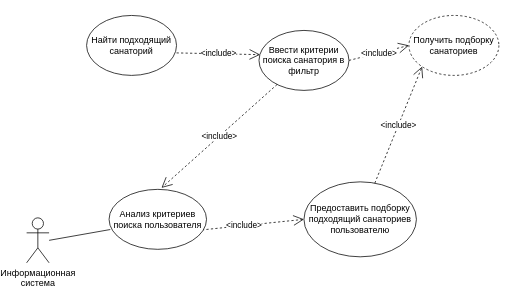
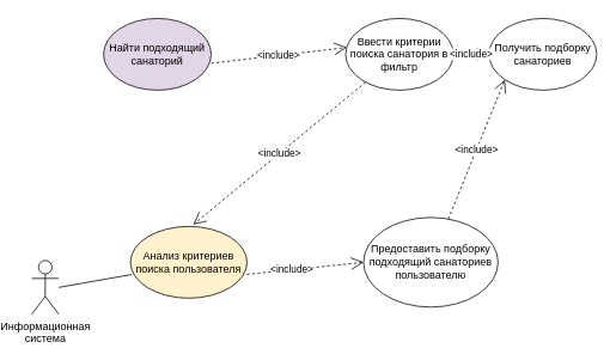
- <mxCell id="3" value="Найти подходящий санаторий" style="ellipse;whiteSpace=wrap;html=1;" parent="1" vertex="1"><mxGeometry x="100" y="20" width="120" height="80" as="geometry" /></mxCell>
+ <mxCell id="3" value="Найти подходящий санаторий" style="ellipse;whiteSpace=wrap;html=1;fillColor=#e1d5e7;" parent="1" vertex="1"><mxGeometry x="100" y="20" width="120" height="80" as="geometry" /></mxCell>
- <mxCell id="6" value="Получить подборку санаториев" style="ellipse;whiteSpace=wrap;html=1;dashed=1;" parent="1" vertex="1"><mxGeometry x="530" y="20" width="120" height="80" as="geometry" /></mxCell>
+ <mxCell id="6" value="Получить подборку санаториев" style="ellipse;whiteSpace=wrap;html=1;" parent="1" vertex="1"><mxGeometry x="530" y="20" width="120" height="80" as="geometry" /></mxCell>
- <mxCell id="5" value="Ввести критерии поиска санатория в фильтр" style="ellipse;whiteSpace=wrap;html=1;" parent="1" vertex="1"><mxGeometry x="330" y="40" width="120" height="80" as="geometry" /></mxCell>
+ <mxCell id="5" value="Ввести критерии поиска санатория в фильтр" style="ellipse;whiteSpace=wrap;html=1;" parent="1" vertex="1"><mxGeometry x="370" y="20" width="120" height="80" as="geometry" /></mxCell>
- <mxCell id="10" value="Анализ критериев поиска пользователя" style="ellipse;whiteSpace=wrap;html=1;" parent="1" vertex="1"><mxGeometry x="130" y="252" width="130" height="80" as="geometry" /></mxCell>
+ <mxCell id="10" value="Анализ критериев поиска пользователя" style="ellipse;whiteSpace=wrap;html=1;fillColor=#fff2cc;" parent="1" vertex="1"><mxGeometry x="130" y="252" width="130" height="80" as="geometry" /></mxCell>
